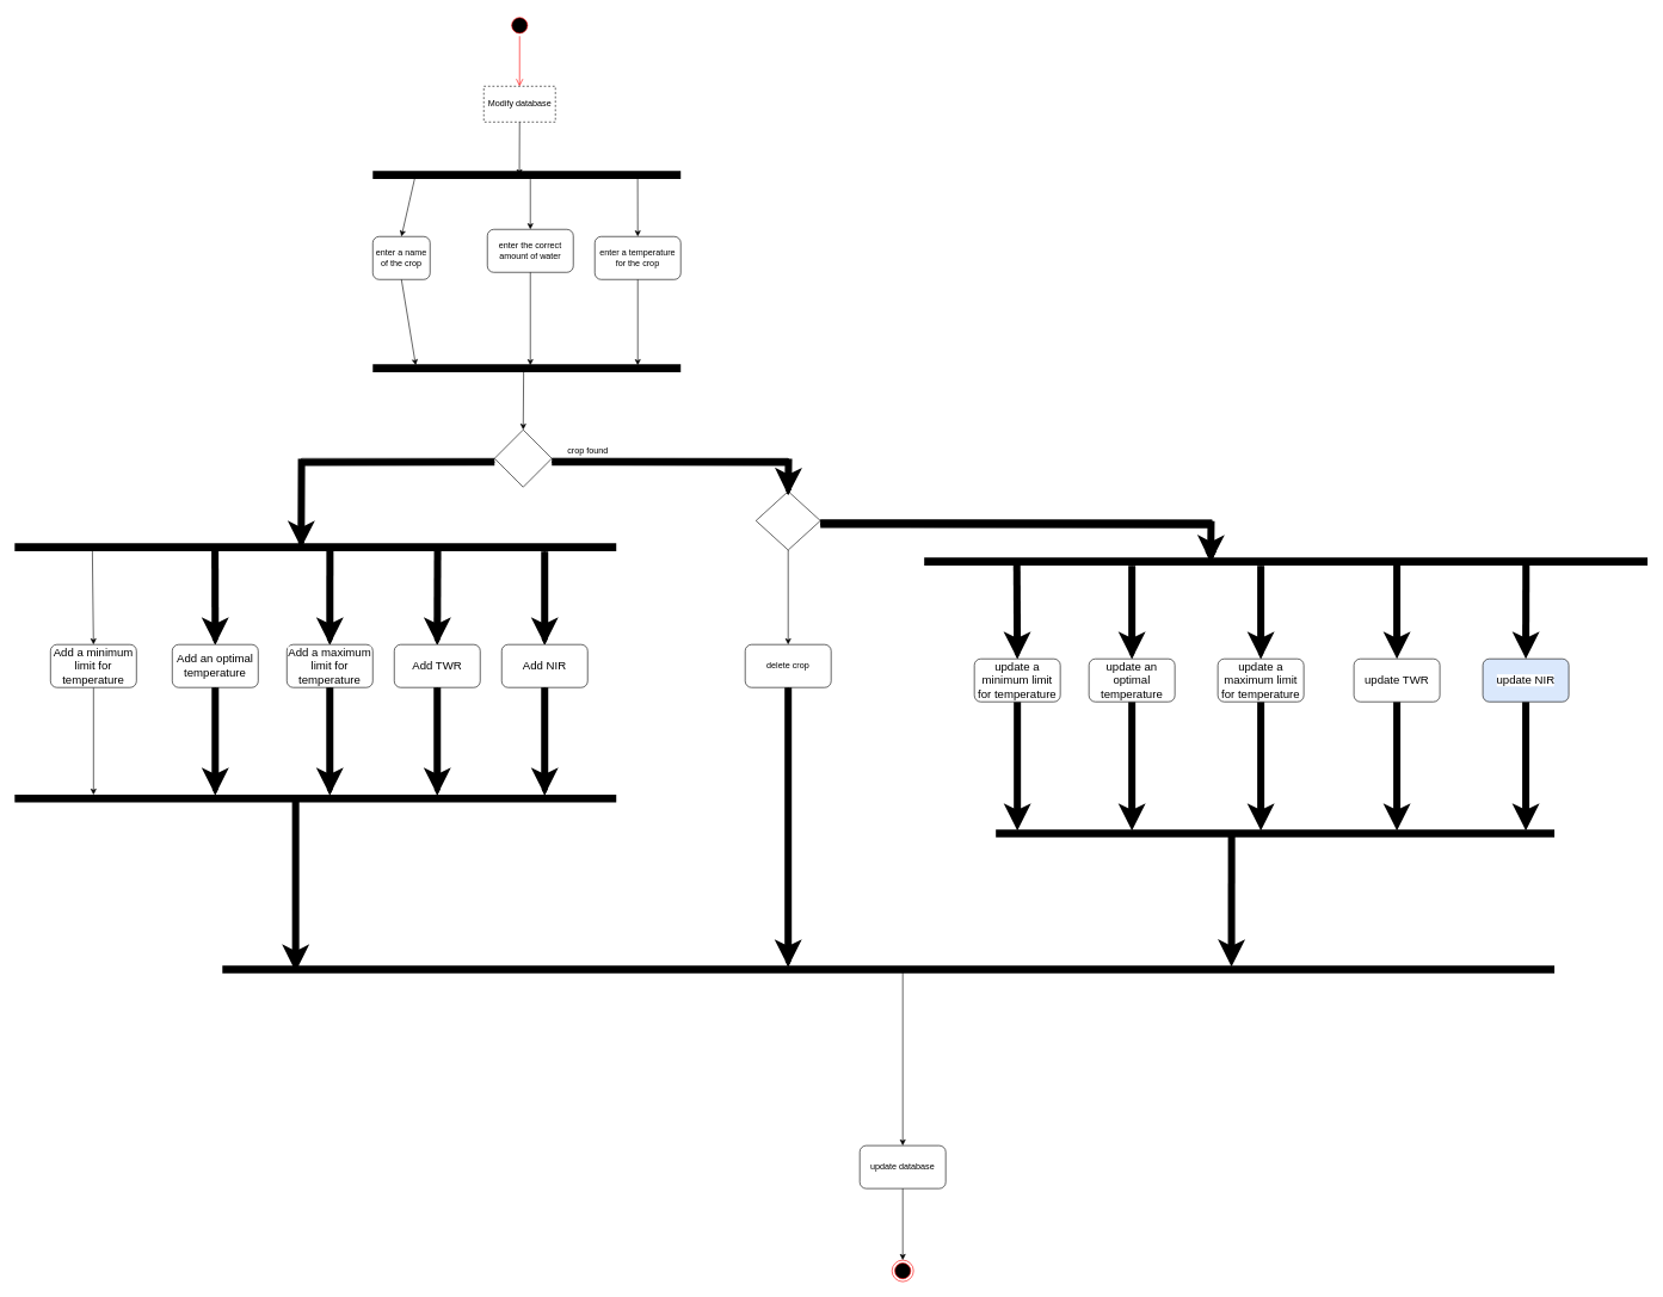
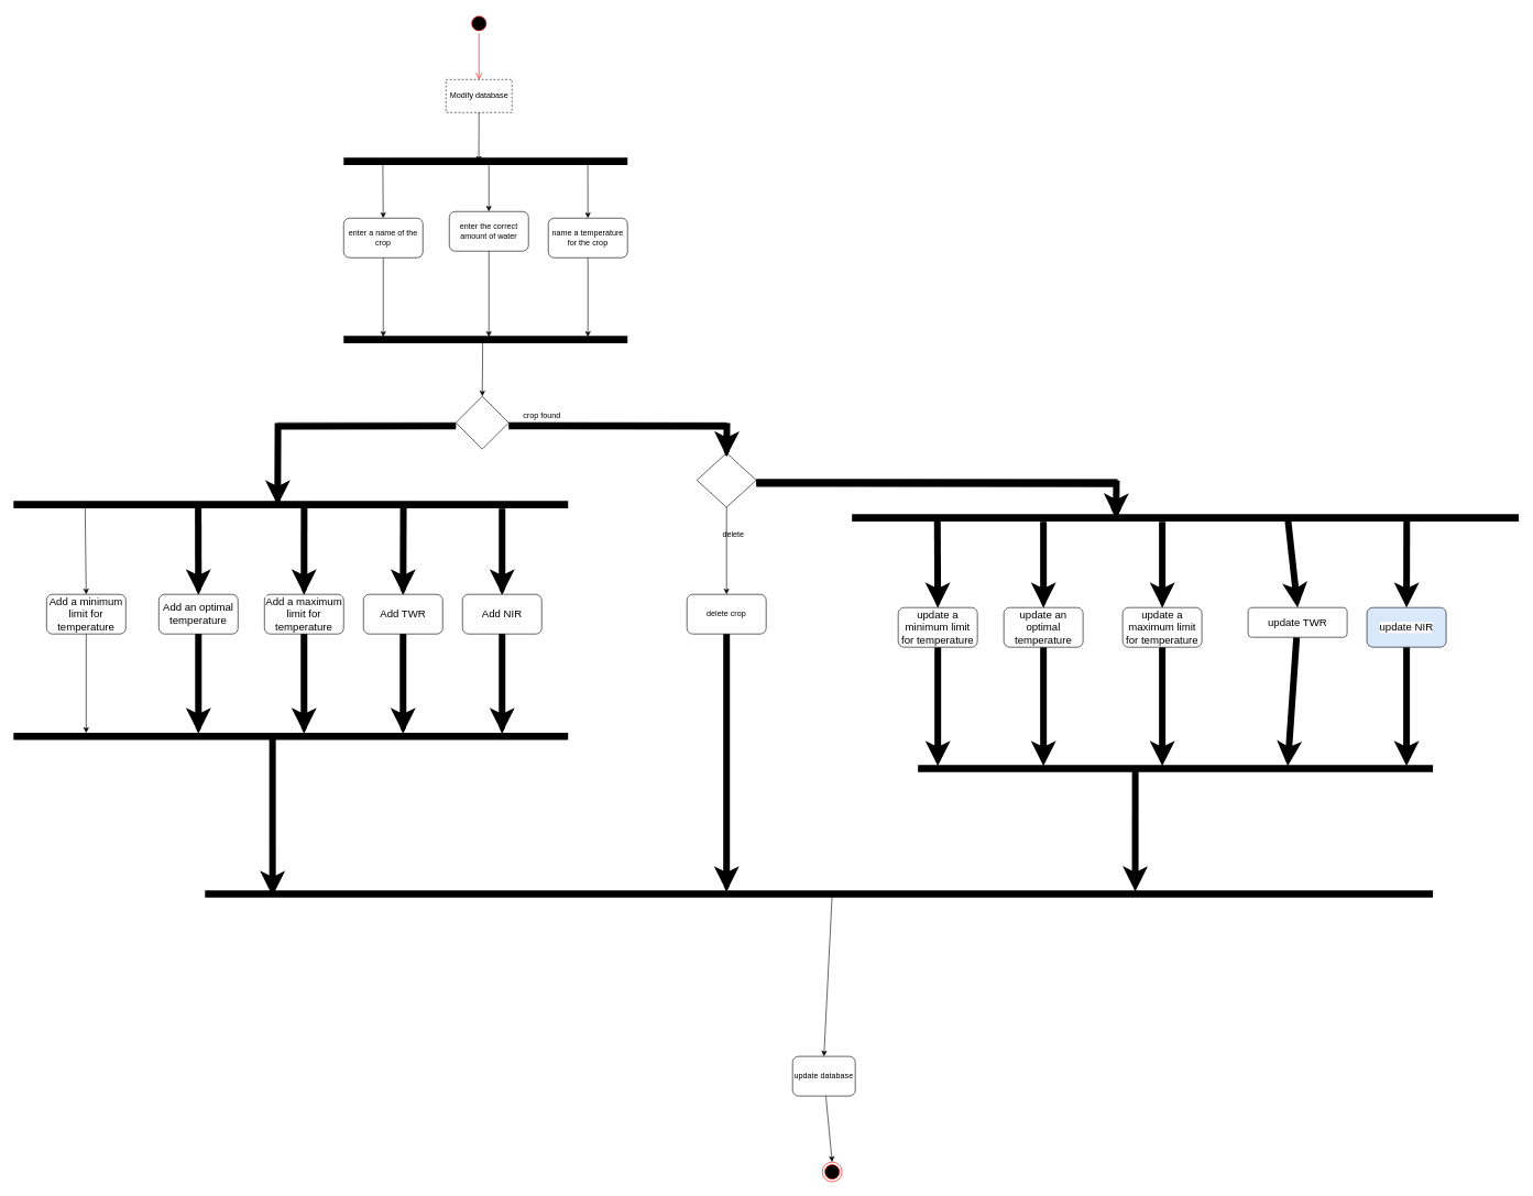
- <mxCell id="8" value="enter a name of the crop" style="rounded=1;whiteSpace=wrap;html=1;" parent="1" vertex="1"><mxGeometry x="520" y="330" width="80" height="60" as="geometry" /></mxCell>
+ <mxCell id="8" value="enter a name of the crop" style="rounded=1;whiteSpace=wrap;html=1;" parent="1" vertex="1"><mxGeometry x="520" y="330" width="120" height="60" as="geometry" /></mxCell>
- <mxCell id="10" value="enter a temperature for the crop" style="rounded=1;whiteSpace=wrap;html=1;" parent="1" vertex="1"><mxGeometry x="830" y="330" width="120" height="60" as="geometry" /></mxCell>
+ <mxCell id="10" value="name a temperature for the crop" style="rounded=1;whiteSpace=wrap;html=1;" parent="1" vertex="1"><mxGeometry x="830" y="330" width="120" height="60" as="geometry" /></mxCell>
+ <mxCell id="54" value="delete" style="text;html=1;align=center;verticalAlign=middle;resizable=0;points=[];autosize=1;strokeColor=none;fillColor=none;" parent="1" vertex="1"><mxGeometry x="1080" y="795" width="60" height="30" as="geometry" /></mxCell>
- <mxCell id="49" value="&lt;span style=&quot;font-size: 16px; background-color: rgb(255, 255, 255);&quot;&gt;update TWR&lt;/span&gt;" style="rounded=1;whiteSpace=wrap;html=1;" parent="1" vertex="1"><mxGeometry x="1890" y="920" width="120" height="60" as="geometry" /></mxCell>
+ <mxCell id="49" value="&lt;span style=&quot;font-size: 16px; background-color: rgb(255, 255, 255);&quot;&gt;update TWR&lt;/span&gt;" style="rounded=1;whiteSpace=wrap;html=1;" parent="1" vertex="1"><mxGeometry x="1890" y="920" width="150" height="45" as="geometry" /></mxCell>
- <mxCell id="64" value="update database" style="rounded=1;whiteSpace=wrap;html=1;" parent="1" vertex="1"><mxGeometry x="1200" y="1600" width="120" height="60" as="geometry" /></mxCell>
+ <mxCell id="64" value="update database" style="rounded=1;whiteSpace=wrap;html=1;" parent="1" vertex="1"><mxGeometry x="1200" y="1600" width="95" height="60" as="geometry" /></mxCell>
